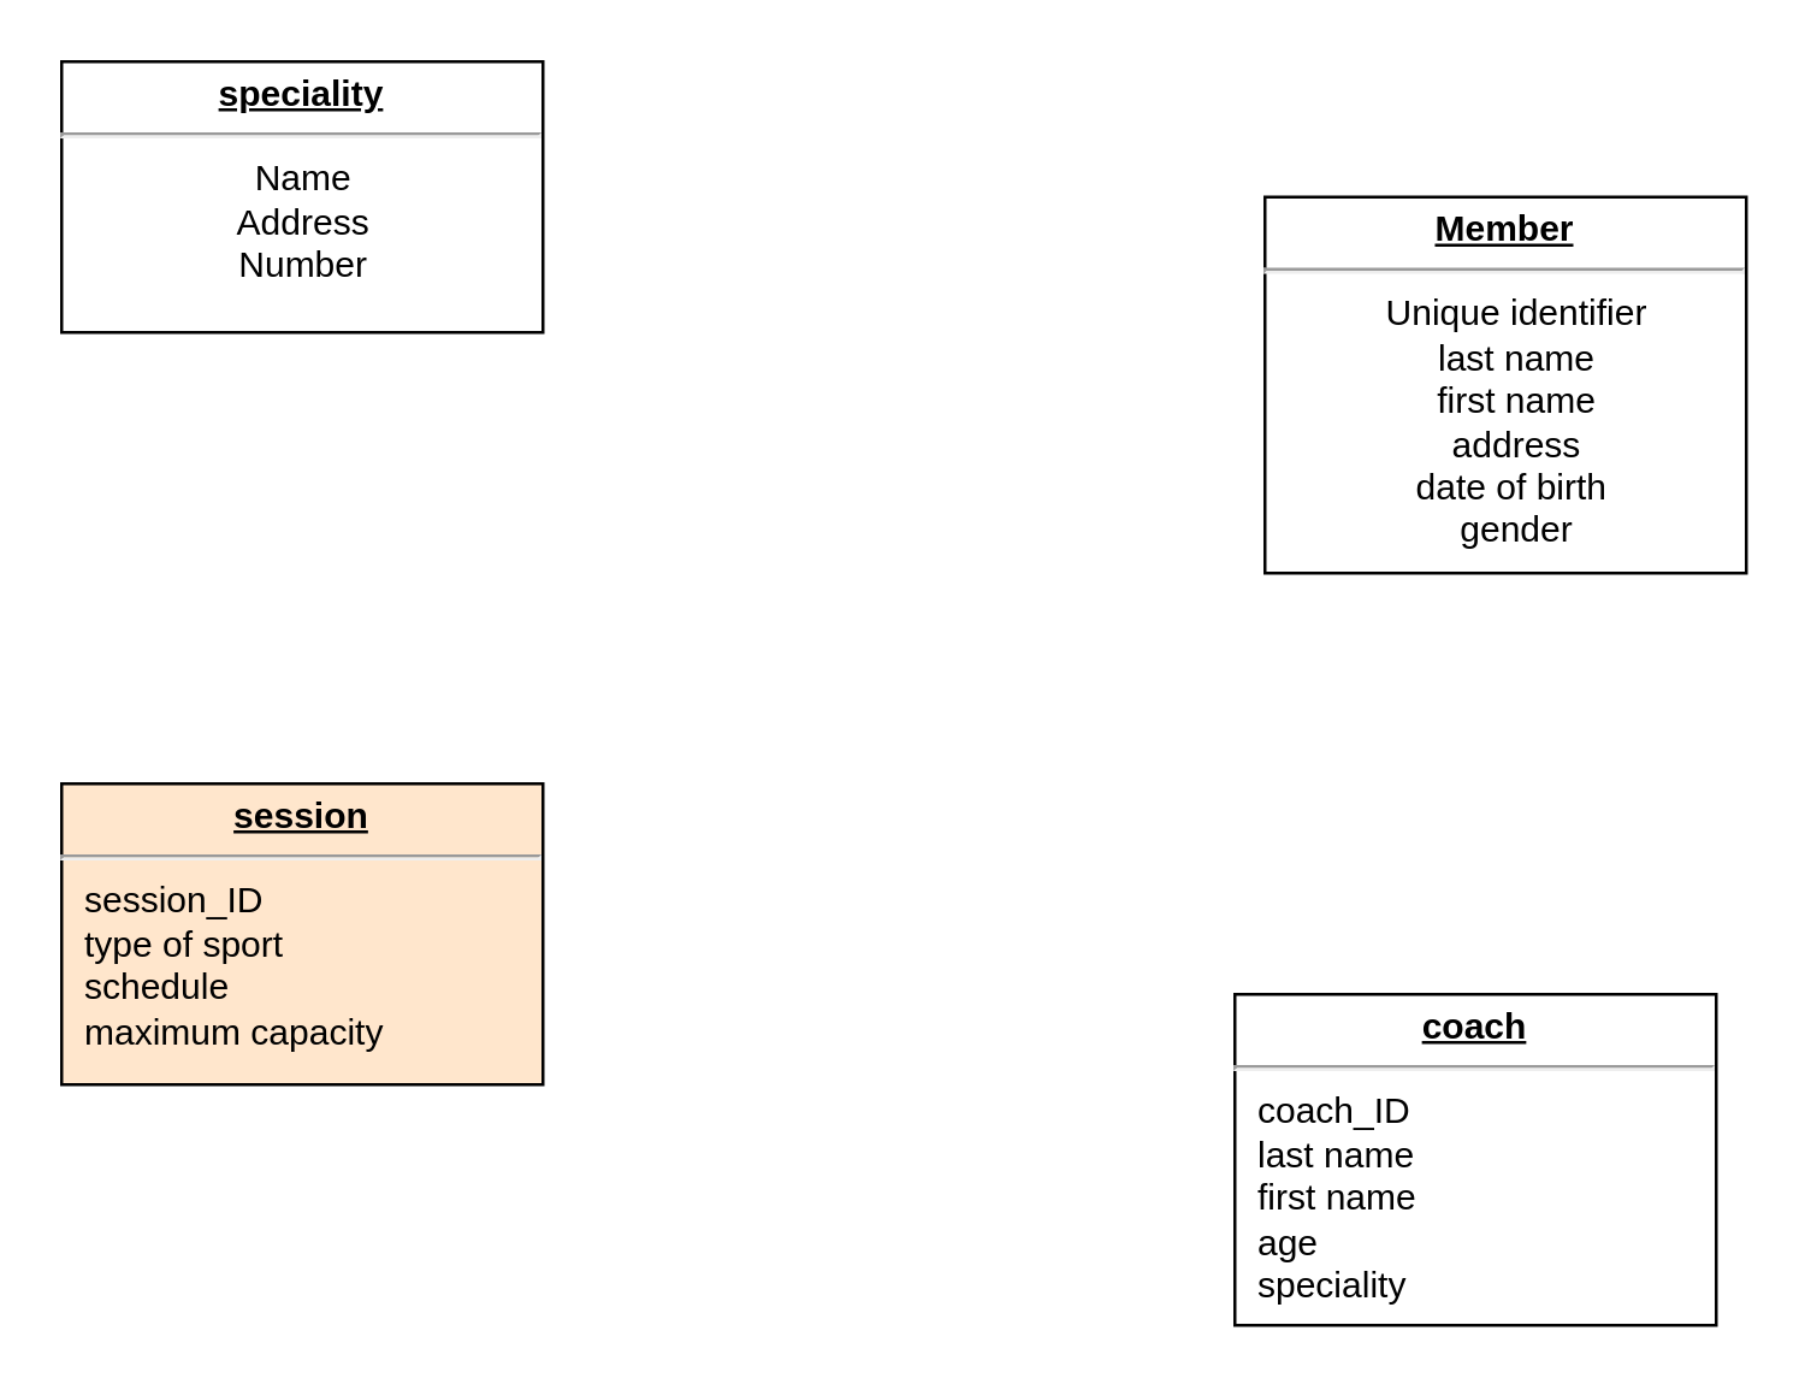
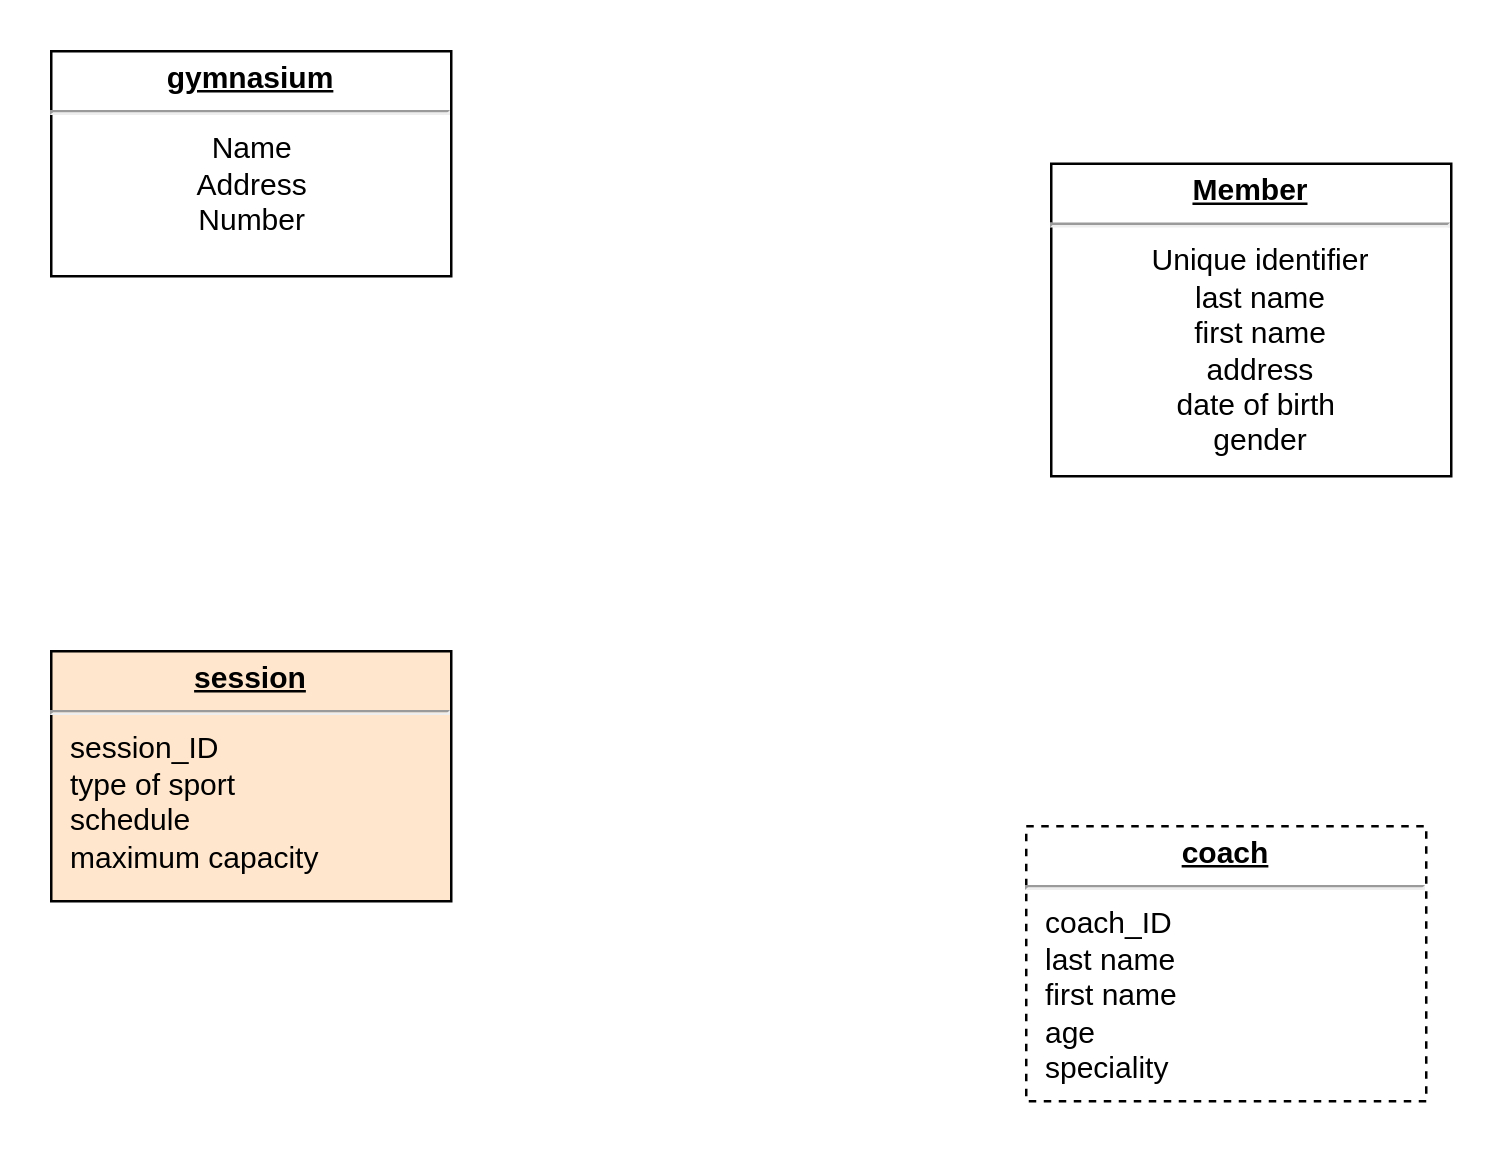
- <mxCell id="2" value="&lt;p style=&quot;margin: 4px 0px 0px ; text-decoration: underline&quot;&gt;&lt;b&gt;speciality&lt;/b&gt;&lt;/p&gt;&lt;hr&gt;&lt;p style=&quot;margin: 0px ; margin-left: 8px&quot;&gt;Name&amp;nbsp;&amp;nbsp;&lt;br&gt;Address&amp;nbsp;&amp;nbsp;&lt;/p&gt;&lt;p style=&quot;margin: 0px ; margin-left: 8px&quot;&gt;Number&amp;nbsp;&amp;nbsp;&lt;/p&gt;" style="verticalAlign=top;align=center;overflow=fill;fontSize=12;fontFamily=Helvetica;html=1;" vertex="1" parent="1"><mxGeometry x="20" y="20" width="160" height="90" as="geometry" /></mxCell>
+ <mxCell id="2" value="&lt;p style=&quot;margin: 4px 0px 0px ; text-decoration: underline&quot;&gt;&lt;b&gt;gymnasium&lt;/b&gt;&lt;/p&gt;&lt;hr&gt;&lt;p style=&quot;margin: 0px ; margin-left: 8px&quot;&gt;Name&amp;nbsp;&amp;nbsp;&lt;br&gt;Address&amp;nbsp;&amp;nbsp;&lt;/p&gt;&lt;p style=&quot;margin: 0px ; margin-left: 8px&quot;&gt;Number&amp;nbsp;&amp;nbsp;&lt;/p&gt;" style="verticalAlign=top;align=center;overflow=fill;fontSize=12;fontFamily=Helvetica;html=1;" vertex="1" parent="1"><mxGeometry x="20" y="20" width="160" height="90" as="geometry" /></mxCell>
- <mxCell id="5" value="&lt;p style=&quot;margin: 0px ; margin-top: 4px ; text-align: center ; text-decoration: underline&quot;&gt;&lt;b&gt;coach&lt;/b&gt;&lt;/p&gt;&lt;hr&gt;&lt;p style=&quot;margin: 0px ; margin-left: 8px&quot;&gt;coach_ID&lt;/p&gt;&lt;p style=&quot;margin: 0px ; margin-left: 8px&quot;&gt;last name&amp;nbsp;&lt;/p&gt;&lt;p style=&quot;margin: 0px ; margin-left: 8px&quot;&gt;first name&amp;nbsp;&lt;/p&gt;&lt;p style=&quot;margin: 0px ; margin-left: 8px&quot;&gt;age&amp;nbsp;&lt;/p&gt;&lt;p style=&quot;margin: 0px ; margin-left: 8px&quot;&gt;speciality&lt;/p&gt;&lt;p style=&quot;margin: 0px ; margin-left: 8px&quot;&gt;&lt;br&gt;&lt;br&gt;&lt;/p&gt;" style="verticalAlign=top;align=left;overflow=fill;fontSize=12;fontFamily=Helvetica;html=1;" vertex="1" parent="1"><mxGeometry x="410" y="330" width="160" height="110" as="geometry" /></mxCell>
+ <mxCell id="5" value="&lt;p style=&quot;margin: 0px ; margin-top: 4px ; text-align: center ; text-decoration: underline&quot;&gt;&lt;b&gt;coach&lt;/b&gt;&lt;/p&gt;&lt;hr&gt;&lt;p style=&quot;margin: 0px ; margin-left: 8px&quot;&gt;coach_ID&lt;/p&gt;&lt;p style=&quot;margin: 0px ; margin-left: 8px&quot;&gt;last name&amp;nbsp;&lt;/p&gt;&lt;p style=&quot;margin: 0px ; margin-left: 8px&quot;&gt;first name&amp;nbsp;&lt;/p&gt;&lt;p style=&quot;margin: 0px ; margin-left: 8px&quot;&gt;age&amp;nbsp;&lt;/p&gt;&lt;p style=&quot;margin: 0px ; margin-left: 8px&quot;&gt;speciality&lt;/p&gt;&lt;p style=&quot;margin: 0px ; margin-left: 8px&quot;&gt;&lt;br&gt;&lt;br&gt;&lt;/p&gt;" style="verticalAlign=top;align=left;overflow=fill;fontSize=12;fontFamily=Helvetica;html=1;dashed=1;" vertex="1" parent="1"><mxGeometry x="410" y="330" width="160" height="110" as="geometry" /></mxCell>
